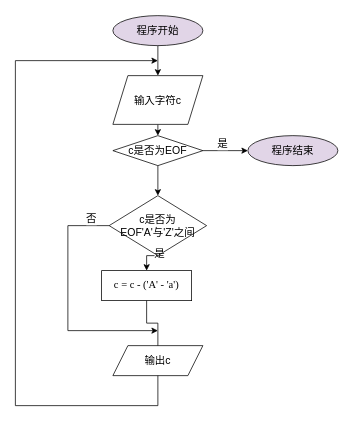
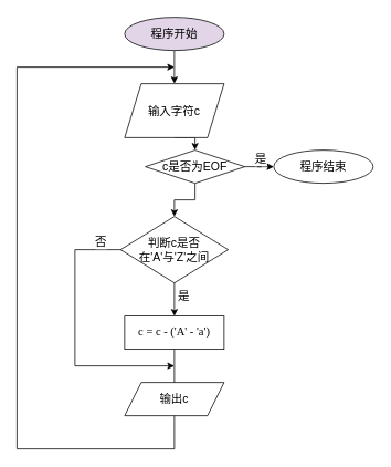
- <mxCell id="9" value="&lt;font style=&quot;font-size: 14px;&quot;&gt;c是否为EOF&lt;/font&gt;" style="rhombus;whiteSpace=wrap;html=1;" vertex="1" parent="1"><mxGeometry x="150" y="180" width="120" height="40" as="geometry" /></mxCell>
+ <mxCell id="9" value="&lt;font style=&quot;font-size: 14px;&quot;&gt;c是否为EOF&lt;/font&gt;" style="rhombus;whiteSpace=wrap;html=1;" vertex="1" parent="1"><mxGeometry x="175" y="180" width="120" height="40" as="geometry" /></mxCell>
- <mxCell id="10" value="&lt;font style=&quot;font-size: 14px;&quot;&gt;程序结束&lt;/font&gt;" style="ellipse;whiteSpace=wrap;html=1;fillColor=#e1d5e7;" vertex="1" parent="1"><mxGeometry x="330" y="180" width="120" height="40" as="geometry" /></mxCell>
+ <mxCell id="10" value="&lt;font style=&quot;font-size: 14px;&quot;&gt;程序结束&lt;/font&gt;" style="ellipse;whiteSpace=wrap;html=1;" vertex="1" parent="1"><mxGeometry x="330" y="180" width="120" height="40" as="geometry" /></mxCell>
- <mxCell id="17" value="c是否为EOF'A'与'Z'之间" style="rhombus;whiteSpace=wrap;html=1;align=center;verticalAlign=middle;fontFamily=Helvetica;fontSize=14;fontColor=default;labelBackgroundColor=none;resizable=1;fillColor=none;gradientColor=none;movable=1;rotatable=1;deletable=1;editable=1;locked=0;connectable=1;" vertex="1" parent="1"><mxGeometry x="145" y="260" width="130" height="80" as="geometry" /></mxCell>
+ <mxCell id="17" value="判断c是否在'A'与'Z'之间" style="rhombus;whiteSpace=wrap;html=1;align=center;verticalAlign=middle;fontFamily=Helvetica;fontSize=14;fontColor=default;labelBackgroundColor=none;resizable=1;fillColor=none;gradientColor=none;movable=1;rotatable=1;deletable=1;editable=1;locked=0;connectable=1;" vertex="1" parent="1"><mxGeometry x="145" y="260" width="130" height="80" as="geometry" /></mxCell>
- <mxCell id="12" value="&lt;span style=&quot;font-family: &amp;quot;Times New Roman&amp;quot;, serif;&quot; lang=&quot;EN-US&quot;&gt;&lt;font style=&quot;font-size: 14px;&quot;&gt;c = c - ('A' - 'a')&lt;/font&gt;&lt;/span&gt;" style="rounded=0;whiteSpace=wrap;html=1;align=center;verticalAlign=middle;fontFamily=Helvetica;fontSize=11;fontColor=default;labelBackgroundColor=default;resizable=1;fillColor=none;gradientColor=none;movable=1;rotatable=1;deletable=1;editable=1;locked=0;connectable=1;" vertex="1" parent="1"><mxGeometry x="135" y="360" width="120" height="40" as="geometry" /></mxCell>
+ <mxCell id="12" value="&lt;span style=&quot;font-family: &amp;quot;Times New Roman&amp;quot;, serif;&quot; lang=&quot;EN-US&quot;&gt;&lt;font style=&quot;font-size: 14px;&quot;&gt;c = c - ('A' - 'a')&lt;/font&gt;&lt;/span&gt;" style="rounded=0;whiteSpace=wrap;html=1;align=center;verticalAlign=middle;fontFamily=Helvetica;fontSize=11;fontColor=default;labelBackgroundColor=default;resizable=1;fillColor=none;gradientColor=none;movable=1;rotatable=1;deletable=1;editable=1;locked=0;connectable=1;" vertex="1" parent="1"><mxGeometry x="150" y="380" width="120" height="40" as="geometry" /></mxCell>
